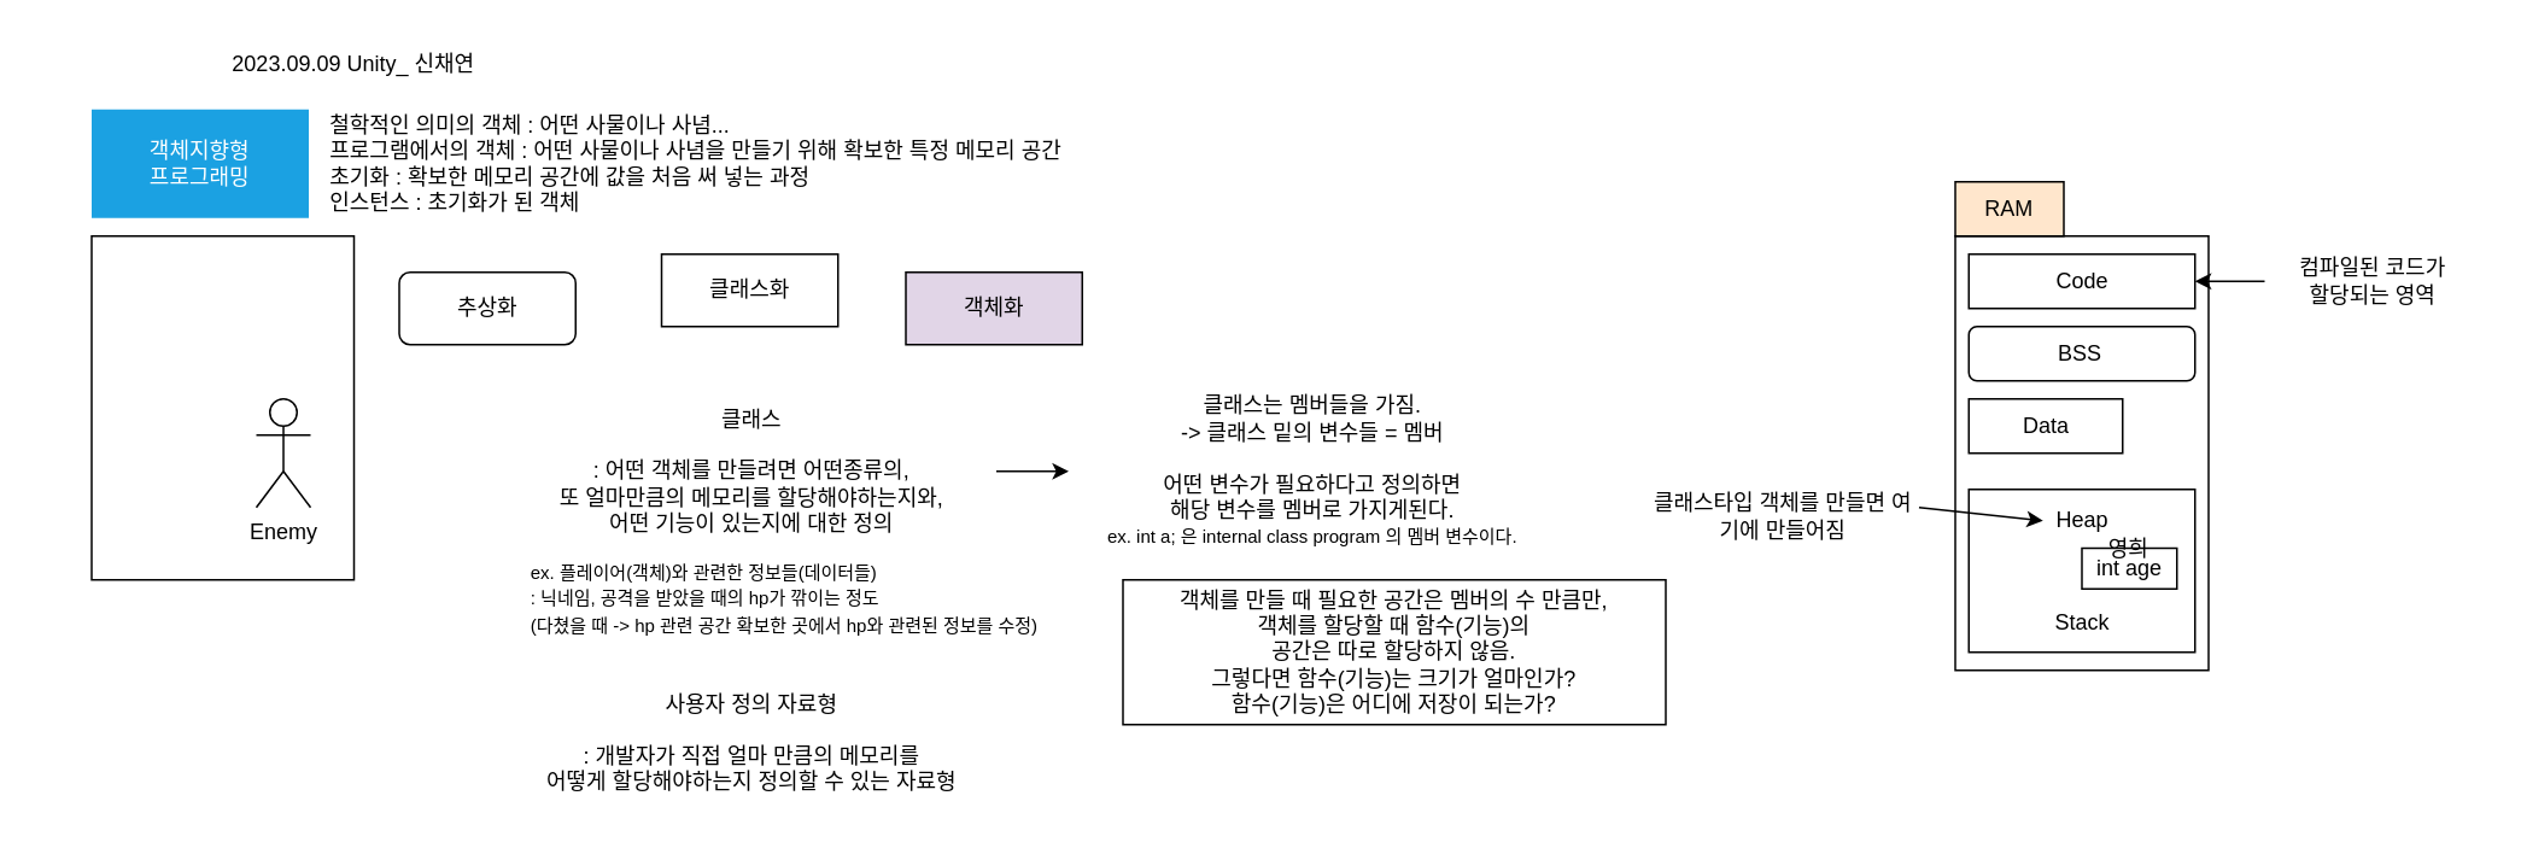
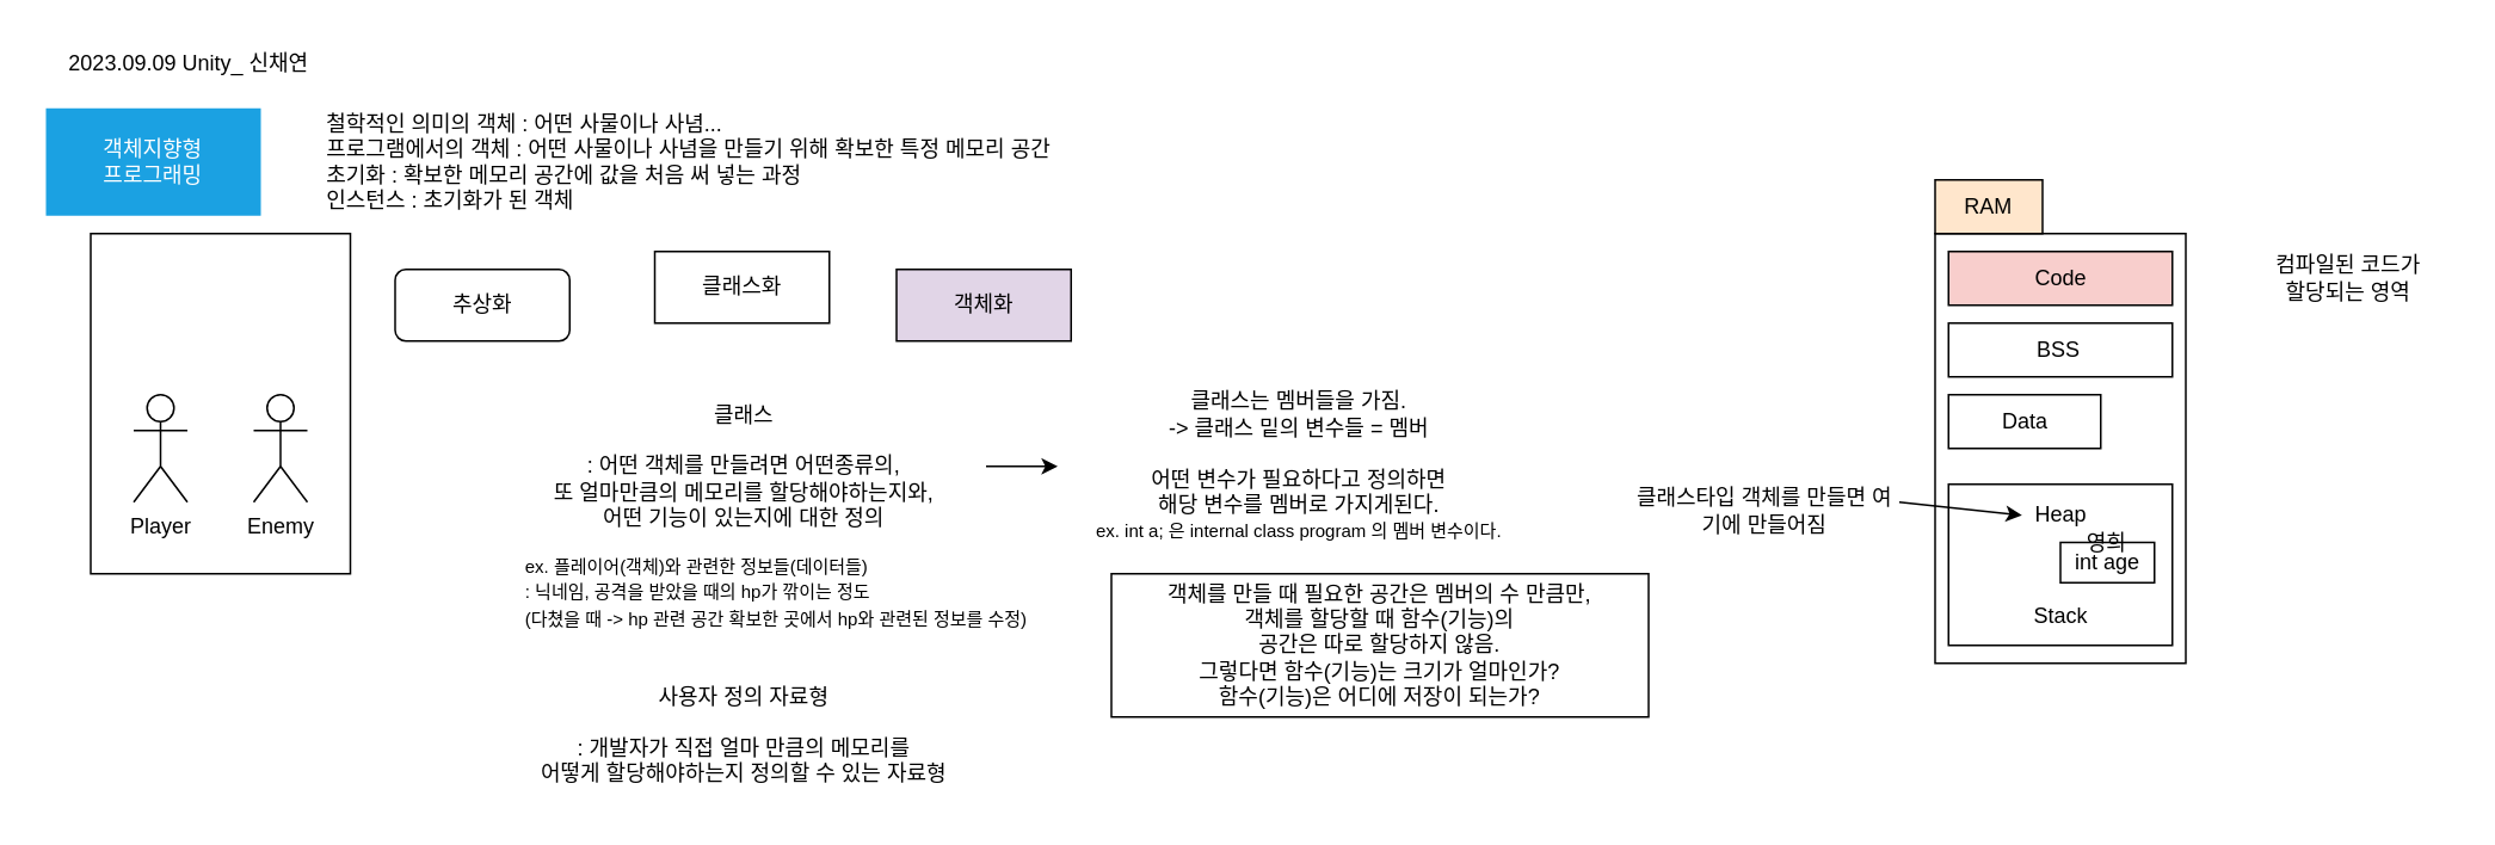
- <mxCell id="5" value="2023.09.09 Unity_ 신채연" style="text;html=1;strokeColor=none;fillColor=none;align=center;verticalAlign=middle;whiteSpace=wrap;rounded=0;" vertex="1" parent="1"><mxGeometry x="110" y="20" width="170" height="30" as="geometry" /></mxCell>
+ <mxCell id="5" value="2023.09.09 Unity_ 신채연" style="text;html=1;strokeColor=none;fillColor=none;align=center;verticalAlign=middle;whiteSpace=wrap;rounded=0;" vertex="1" parent="1"><mxGeometry x="20" y="20" width="170" height="30" as="geometry" /></mxCell>
- <mxCell id="3" value="객체지향형&lt;br&gt;프로그래밍" style="rounded=0;whiteSpace=wrap;html=1;fillColor=#1ba1e2;strokeColor=none;fontColor=#ffffff;" parent="1" vertex="1"><mxGeometry x="50" y="60" width="120" height="60" as="geometry" /></mxCell>
+ <mxCell id="3" value="객체지향형&lt;br&gt;프로그래밍" style="rounded=0;whiteSpace=wrap;html=1;fillColor=#1ba1e2;strokeColor=none;fontColor=#ffffff;" parent="1" vertex="1"><mxGeometry x="25" y="60" width="120" height="60" as="geometry" /></mxCell>
- <mxCell id="20" value="Code" style="rounded=0;whiteSpace=wrap;html=1;" vertex="1" parent="1"><mxGeometry x="1087.5" y="140" width="125" height="30" as="geometry" /></mxCell>
+ <mxCell id="20" value="Code" style="rounded=0;whiteSpace=wrap;html=1;fillColor=#f8cecc;" vertex="1" parent="1"><mxGeometry x="1087.5" y="140" width="125" height="30" as="geometry" /></mxCell>
- <mxCell id="26" style="edgeStyle=orthogonalEdgeStyle;rounded=0;orthogonalLoop=1;jettySize=auto;html=1;" edge="1" parent="1" source="27" target="20"><mxGeometry relative="1" as="geometry" /></mxCell>
- <mxCell id="21" value="BSS&lt;span style=&quot;white-space: pre;&quot;&gt;&#09;&lt;/span&gt;" style="whiteSpace=wrap;html=1;rounded=1;" vertex="1" parent="1"><mxGeometry x="1087.5" y="180" width="125" height="30" as="geometry" /></mxCell>
+ <mxCell id="21" value="BSS&lt;span style=&quot;white-space: pre;&quot;&gt;&#09;&lt;/span&gt;" style="rounded=0;whiteSpace=wrap;html=1;" vertex="1" parent="1"><mxGeometry x="1087.5" y="180" width="125" height="30" as="geometry" /></mxCell>
+ <mxCell id="7" value="Player" style="shape=umlActor;verticalLabelPosition=bottom;verticalAlign=top;html=1;outlineConnect=0;" vertex="1" parent="6"><mxGeometry width="30" height="60" as="geometry" /></mxCell>
